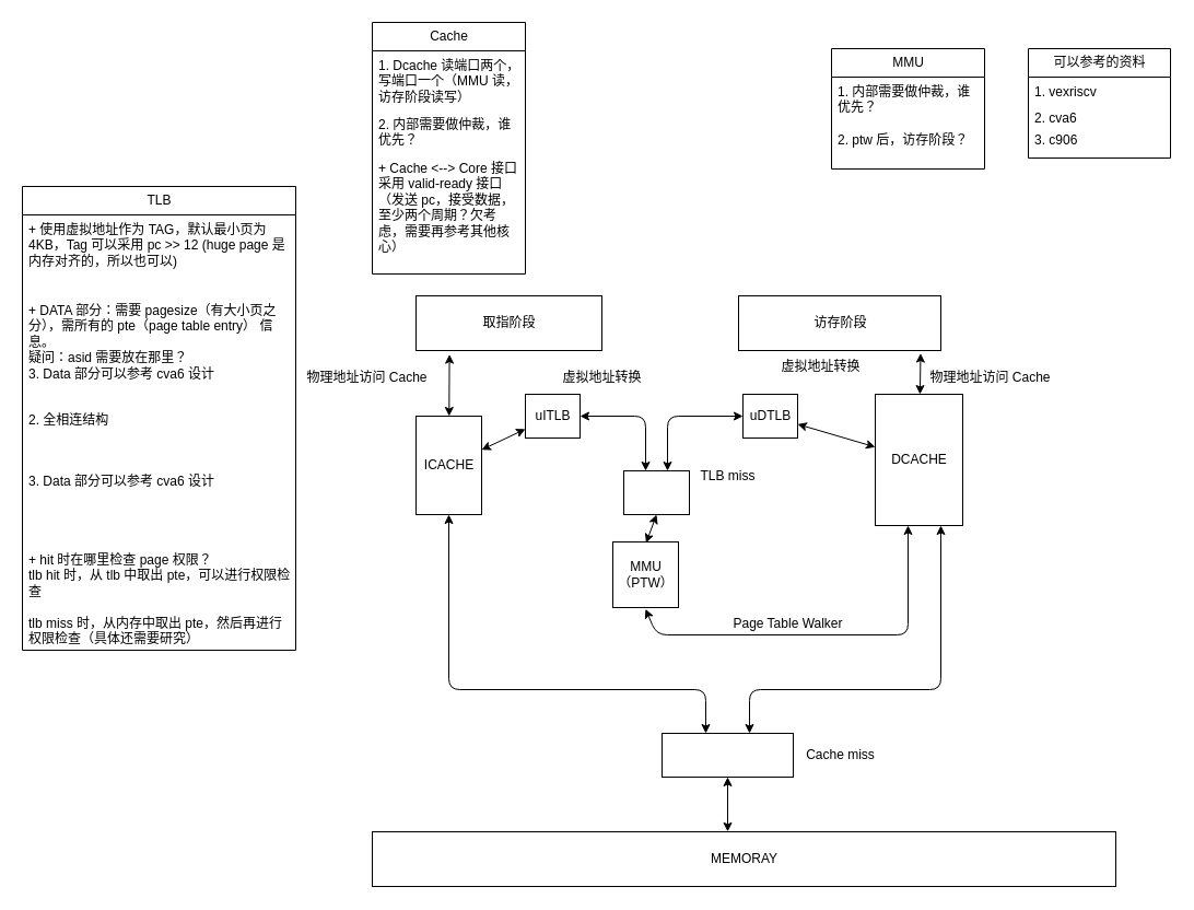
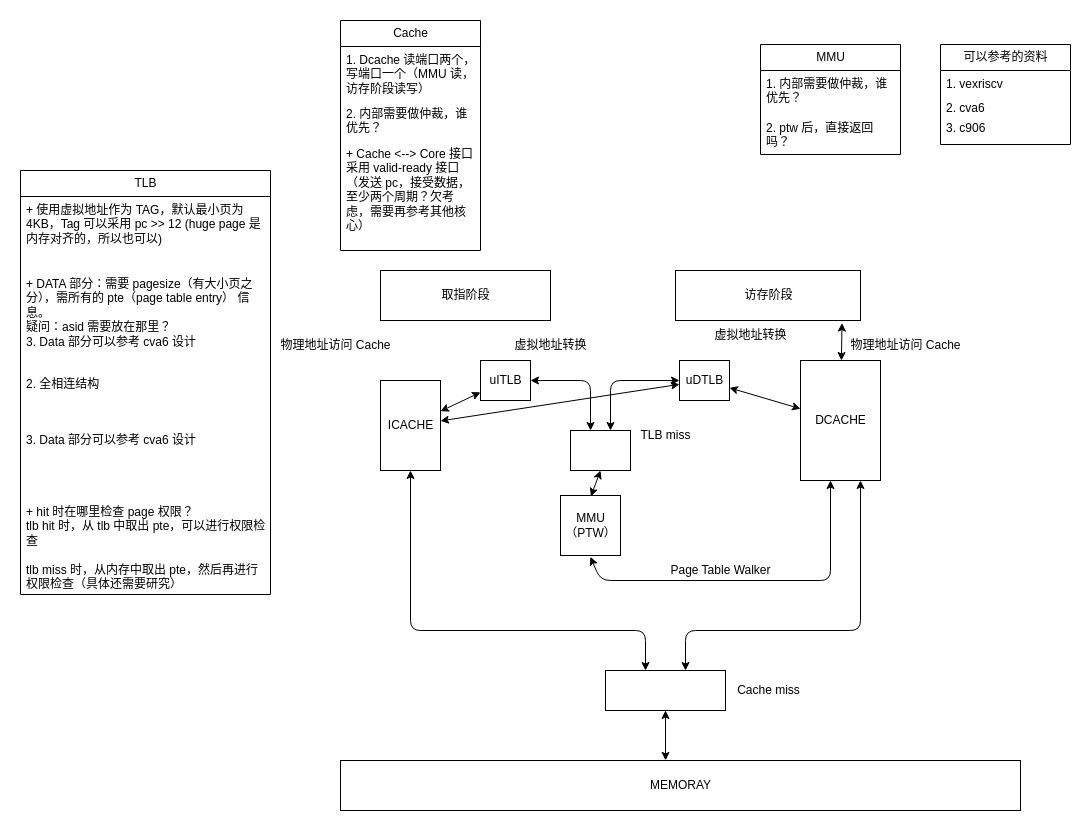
- <mxCell id="42" value="2. ptw 后，访存阶段？" style="text;strokeColor=none;fillColor=none;align=left;verticalAlign=top;spacingLeft=4;spacingRight=4;overflow=hidden;rotatable=0;points=[[0,0.5],[1,0.5]];portConstraint=eastwest;whiteSpace=wrap;html=1;" parent="40" vertex="1"><mxGeometry y="70" width="140" height="40" as="geometry" /></mxCell>
+ <mxCell id="42" value="2. ptw 后，直接返回吗？" style="text;strokeColor=none;fillColor=none;align=left;verticalAlign=top;spacingLeft=4;spacingRight=4;overflow=hidden;rotatable=0;points=[[0,0.5],[1,0.5]];portConstraint=eastwest;whiteSpace=wrap;html=1;" parent="40" vertex="1"><mxGeometry y="70" width="140" height="40" as="geometry" /></mxCell>
- <mxCell id="7" style="edgeStyle=none;html=1;entryX=0.18;entryY=1.071;entryDx=0;entryDy=0;entryPerimeter=0;startArrow=classic;startFill=1;" parent="1" source="9" target="10" edge="1"><mxGeometry relative="1" as="geometry" /></mxCell>
+ <mxCell id="7" style="edgeStyle=none;html=1;startArrow=classic;startFill=1;" parent="1" source="9" target="17" edge="1"><mxGeometry relative="1" as="geometry" /></mxCell>
